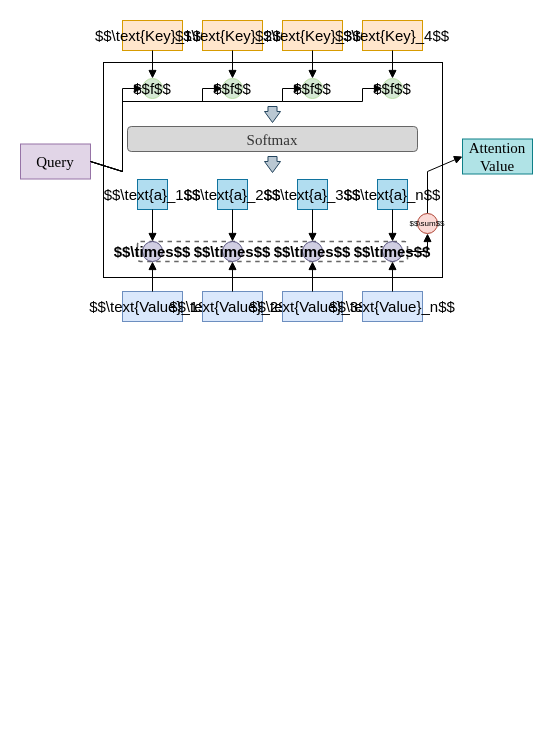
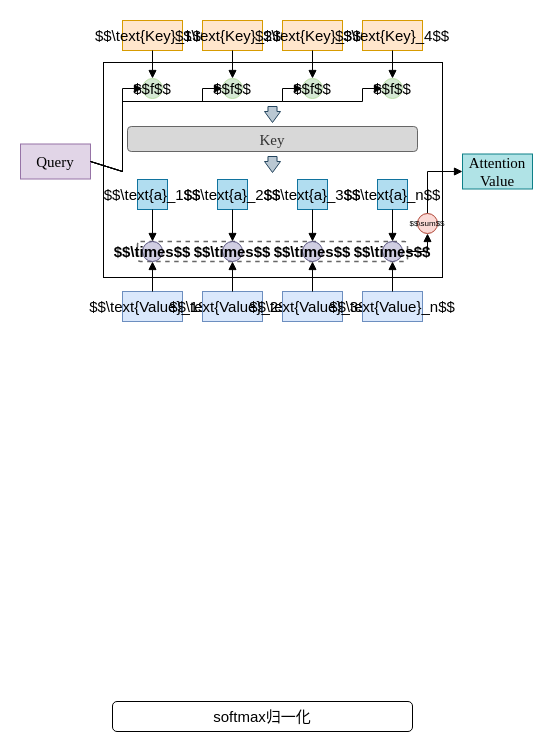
- <mxCell id="18" value="Softmax" style="rounded=1;whiteSpace=wrap;html=1;fontSize=15;fontFamily=Times New Roman;fillColor=#D8D8D8;fontColor=#333333;strokeColor=#666666;" vertex="1" parent="1"><mxGeometry x="127" y="126" width="290" height="25" as="geometry" /></mxCell>
+ <mxCell id="18" value="Key" style="rounded=1;whiteSpace=wrap;html=1;fontSize=15;fontFamily=Times New Roman;fillColor=#D8D8D8;fontColor=#333333;strokeColor=#666666;" vertex="1" parent="1"><mxGeometry x="127" y="126" width="290" height="25" as="geometry" /></mxCell>
- <mxCell id="21" value="Attention&lt;div&gt;Value&lt;/div&gt;" style="rounded=0;whiteSpace=wrap;html=1;aspect=fixed;fontFamily=Times New Roman;fontSize=15;fillColor=#b0e3e6;strokeColor=#0e8088;" vertex="1" parent="1"><mxGeometry x="462" y="138.5" width="70" height="35" as="geometry" /></mxCell>
+ <mxCell id="21" value="Attention&lt;div&gt;Value&lt;/div&gt;" style="rounded=0;whiteSpace=wrap;html=1;aspect=fixed;fontFamily=Times New Roman;fontSize=15;fillColor=#b0e3e6;strokeColor=#0e8088;" vertex="1" parent="1"><mxGeometry x="462" y="153.5" width="70" height="35" as="geometry" /></mxCell>
+ <mxCell id="13" value="softmax归一化" style="rounded=1;whiteSpace=wrap;html=1;fontSize=15;" vertex="1" parent="1"><mxGeometry x="112" y="701" width="300" height="30" as="geometry" /></mxCell>
